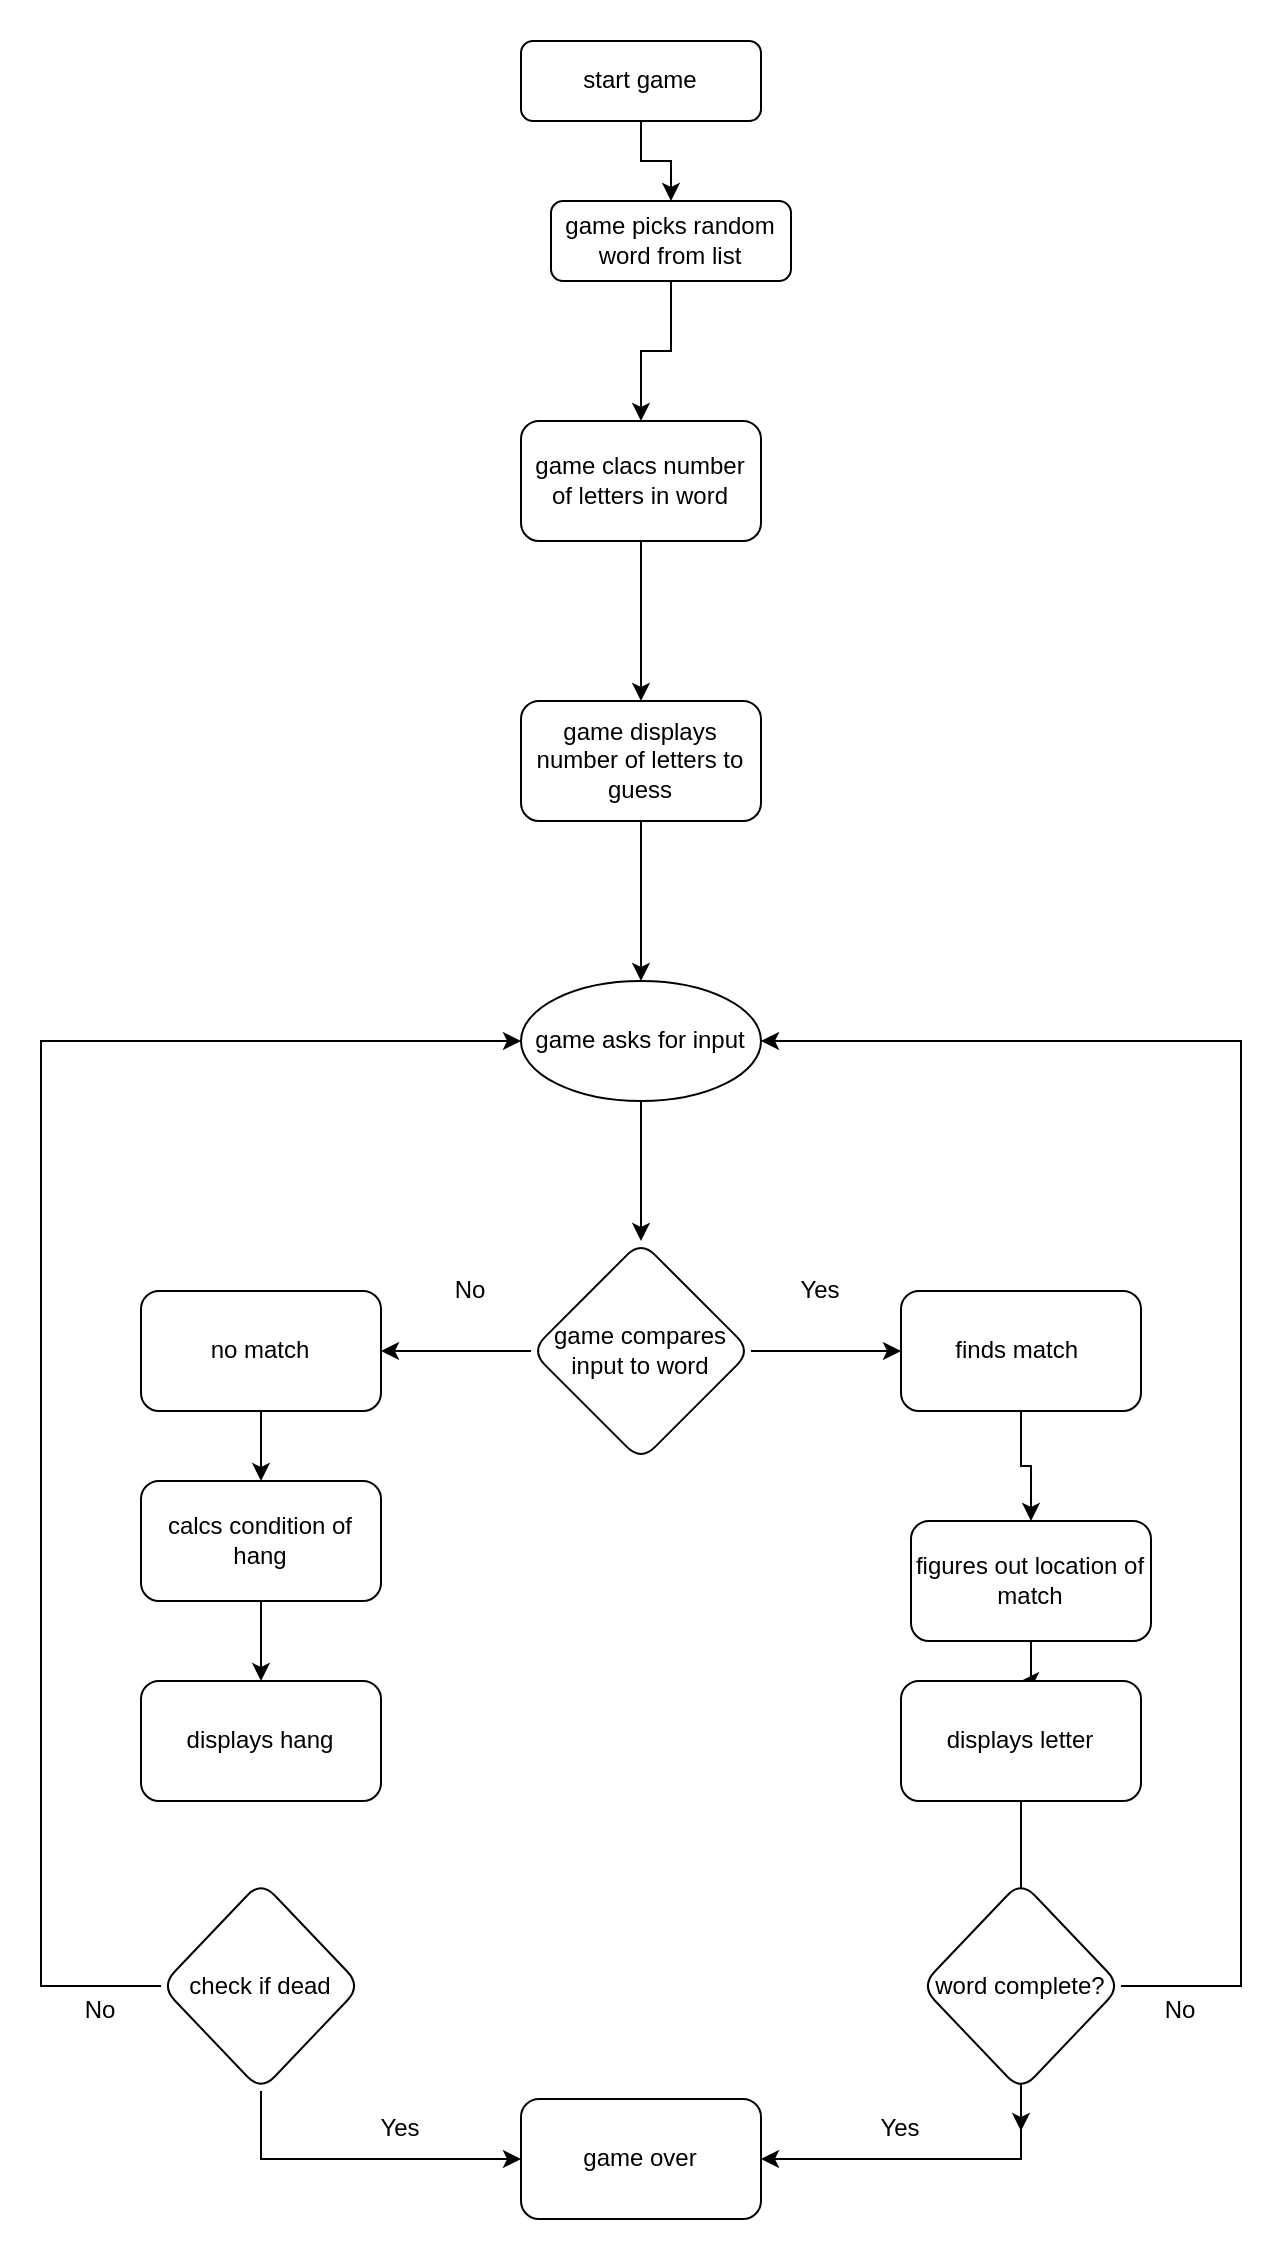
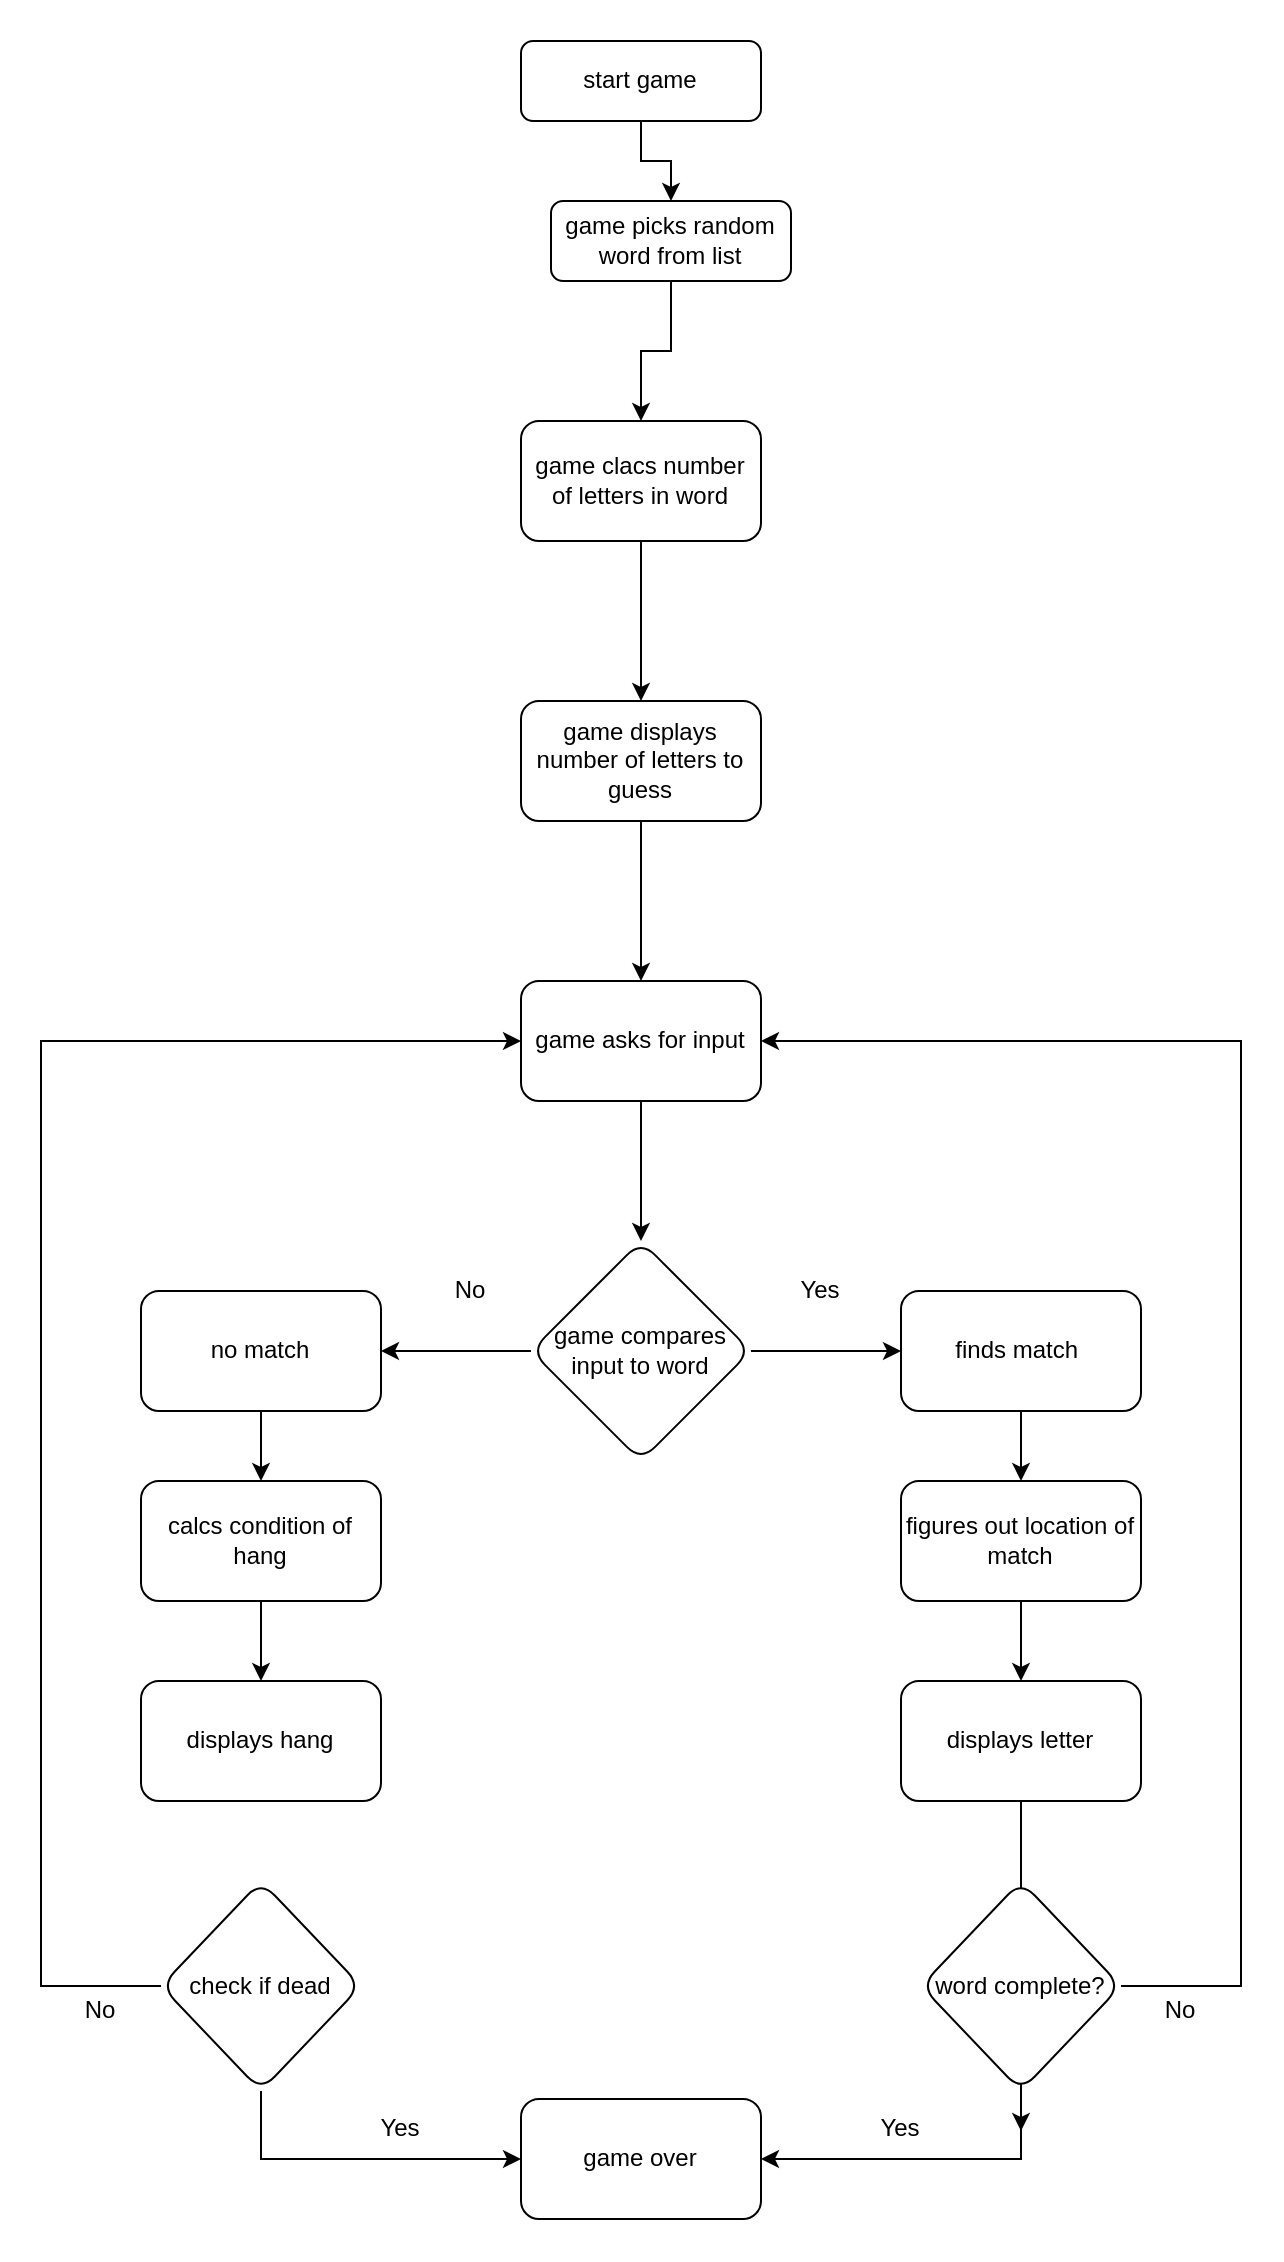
- <mxCell id="11" value="game asks for input" style="ellipse;whiteSpace=wrap;html=1;shadow=0;strokeWidth=1;glass=0;" vertex="1" parent="1"><mxGeometry x="260" y="490" width="120" height="60" as="geometry" /></mxCell>
+ <mxCell id="11" value="game asks for input" style="whiteSpace=wrap;html=1;rounded=1;shadow=0;strokeWidth=1;glass=0;" vertex="1" parent="1"><mxGeometry x="260" y="490" width="120" height="60" as="geometry" /></mxCell>
- <mxCell id="18" value="figures out location of match" style="whiteSpace=wrap;html=1;rounded=1;shadow=0;strokeWidth=1;glass=0;" vertex="1" parent="1"><mxGeometry x="455" y="760" width="120" height="60" as="geometry" /></mxCell>
+ <mxCell id="18" value="figures out location of match" style="whiteSpace=wrap;html=1;rounded=1;shadow=0;strokeWidth=1;glass=0;" vertex="1" parent="1"><mxGeometry x="450" y="740" width="120" height="60" as="geometry" /></mxCell>
